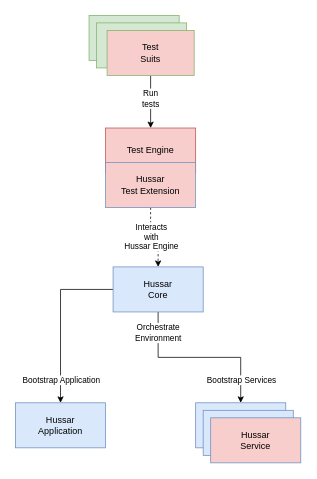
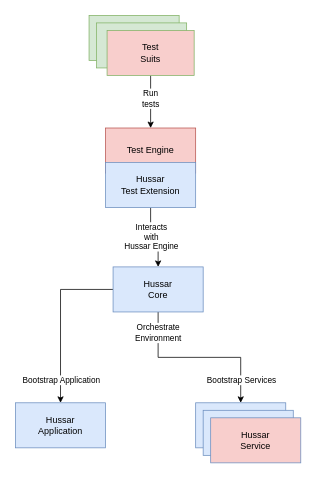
- <mxCell id="10" value="&lt;div&gt;Hussar&lt;/div&gt;&lt;div&gt;Test Extension&lt;br&gt;&lt;/div&gt;" style="rounded=0;whiteSpace=wrap;html=1;fillColor=#f8cecc;strokeColor=#6c8ebf;" parent="1" vertex="1"><mxGeometry x="140" y="216" width="120" height="60" as="geometry" /></mxCell>
+ <mxCell id="10" value="&lt;div&gt;Hussar&lt;/div&gt;&lt;div&gt;Test Extension&lt;br&gt;&lt;/div&gt;" style="rounded=0;whiteSpace=wrap;html=1;fillColor=#dae8fc;strokeColor=#6c8ebf;" parent="1" vertex="1"><mxGeometry x="140" y="216" width="120" height="60" as="geometry" /></mxCell>
- <mxCell id="8" style="edgeStyle=orthogonalEdgeStyle;rounded=0;orthogonalLoop=1;jettySize=auto;html=1;dashed=1;" parent="1" source="10" target="16" edge="1"><mxGeometry relative="1" as="geometry" /></mxCell>
+ <mxCell id="8" style="edgeStyle=orthogonalEdgeStyle;rounded=0;orthogonalLoop=1;jettySize=auto;html=1;" parent="1" source="10" target="16" edge="1"><mxGeometry relative="1" as="geometry" /></mxCell>
